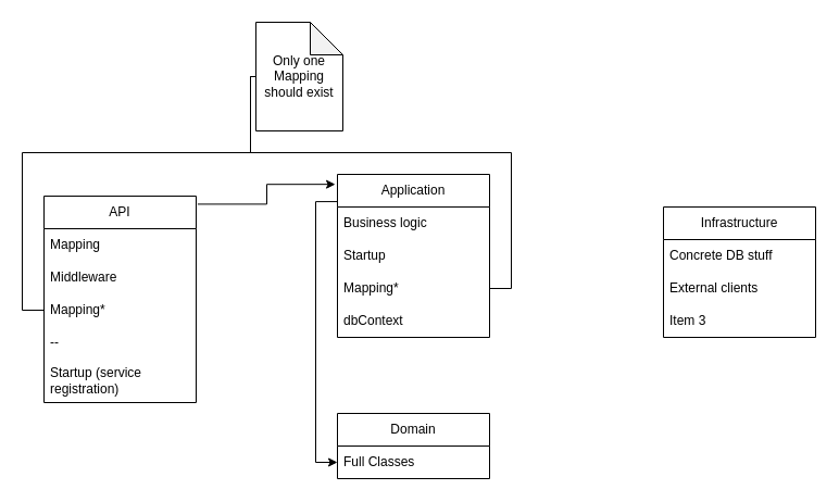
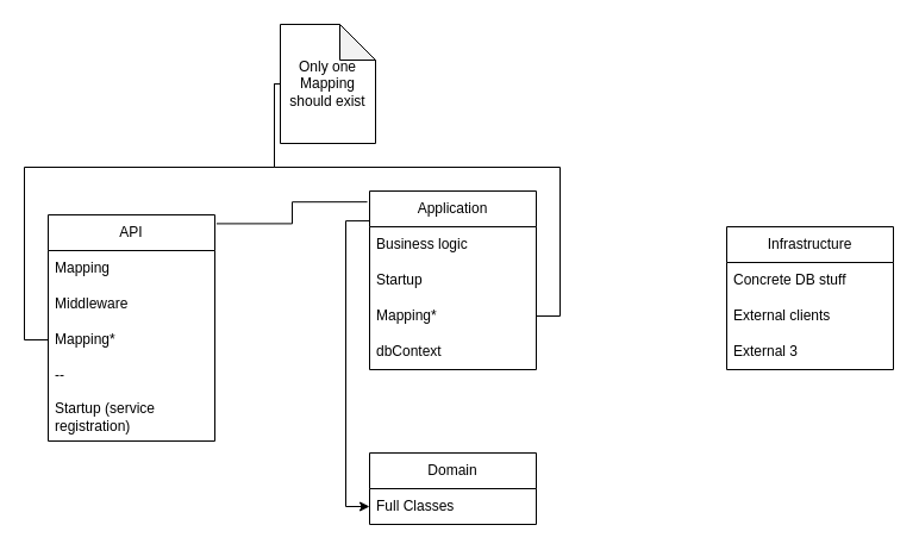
- <mxCell id="2" value="" style="edgeStyle=orthogonalEdgeStyle;rounded=0;orthogonalLoop=1;jettySize=auto;html=1;entryX=-0.014;entryY=0.061;entryDx=0;entryDy=0;entryPerimeter=0;exitX=1.01;exitY=0.039;exitDx=0;exitDy=0;exitPerimeter=0;" parent="1" source="3" target="9" edge="1"><mxGeometry relative="1" as="geometry" /></mxCell>
+ <mxCell id="2" value="" style="edgeStyle=orthogonalEdgeStyle;rounded=0;orthogonalLoop=1;jettySize=auto;html=1;entryX=-0.014;entryY=0.061;entryDx=0;entryDy=0;entryPerimeter=0;exitX=1.01;exitY=0.039;exitDx=0;exitDy=0;exitPerimeter=0;endArrow=none;" parent="1" source="3" target="9" edge="1"><mxGeometry relative="1" as="geometry" /></mxCell>
- <mxCell id="20" value="Item 3" style="text;strokeColor=none;fillColor=none;align=left;verticalAlign=middle;spacingLeft=4;spacingRight=4;overflow=hidden;points=[[0,0.5],[1,0.5]];portConstraint=eastwest;rotatable=0;whiteSpace=wrap;html=1;" parent="17" vertex="1"><mxGeometry y="90" width="140" height="30" as="geometry" /></mxCell>
+ <mxCell id="20" value="External 3" style="text;strokeColor=none;fillColor=none;align=left;verticalAlign=middle;spacingLeft=4;spacingRight=4;overflow=hidden;points=[[0,0.5],[1,0.5]];portConstraint=eastwest;rotatable=0;whiteSpace=wrap;html=1;" parent="17" vertex="1"><mxGeometry y="90" width="140" height="30" as="geometry" /></mxCell>
